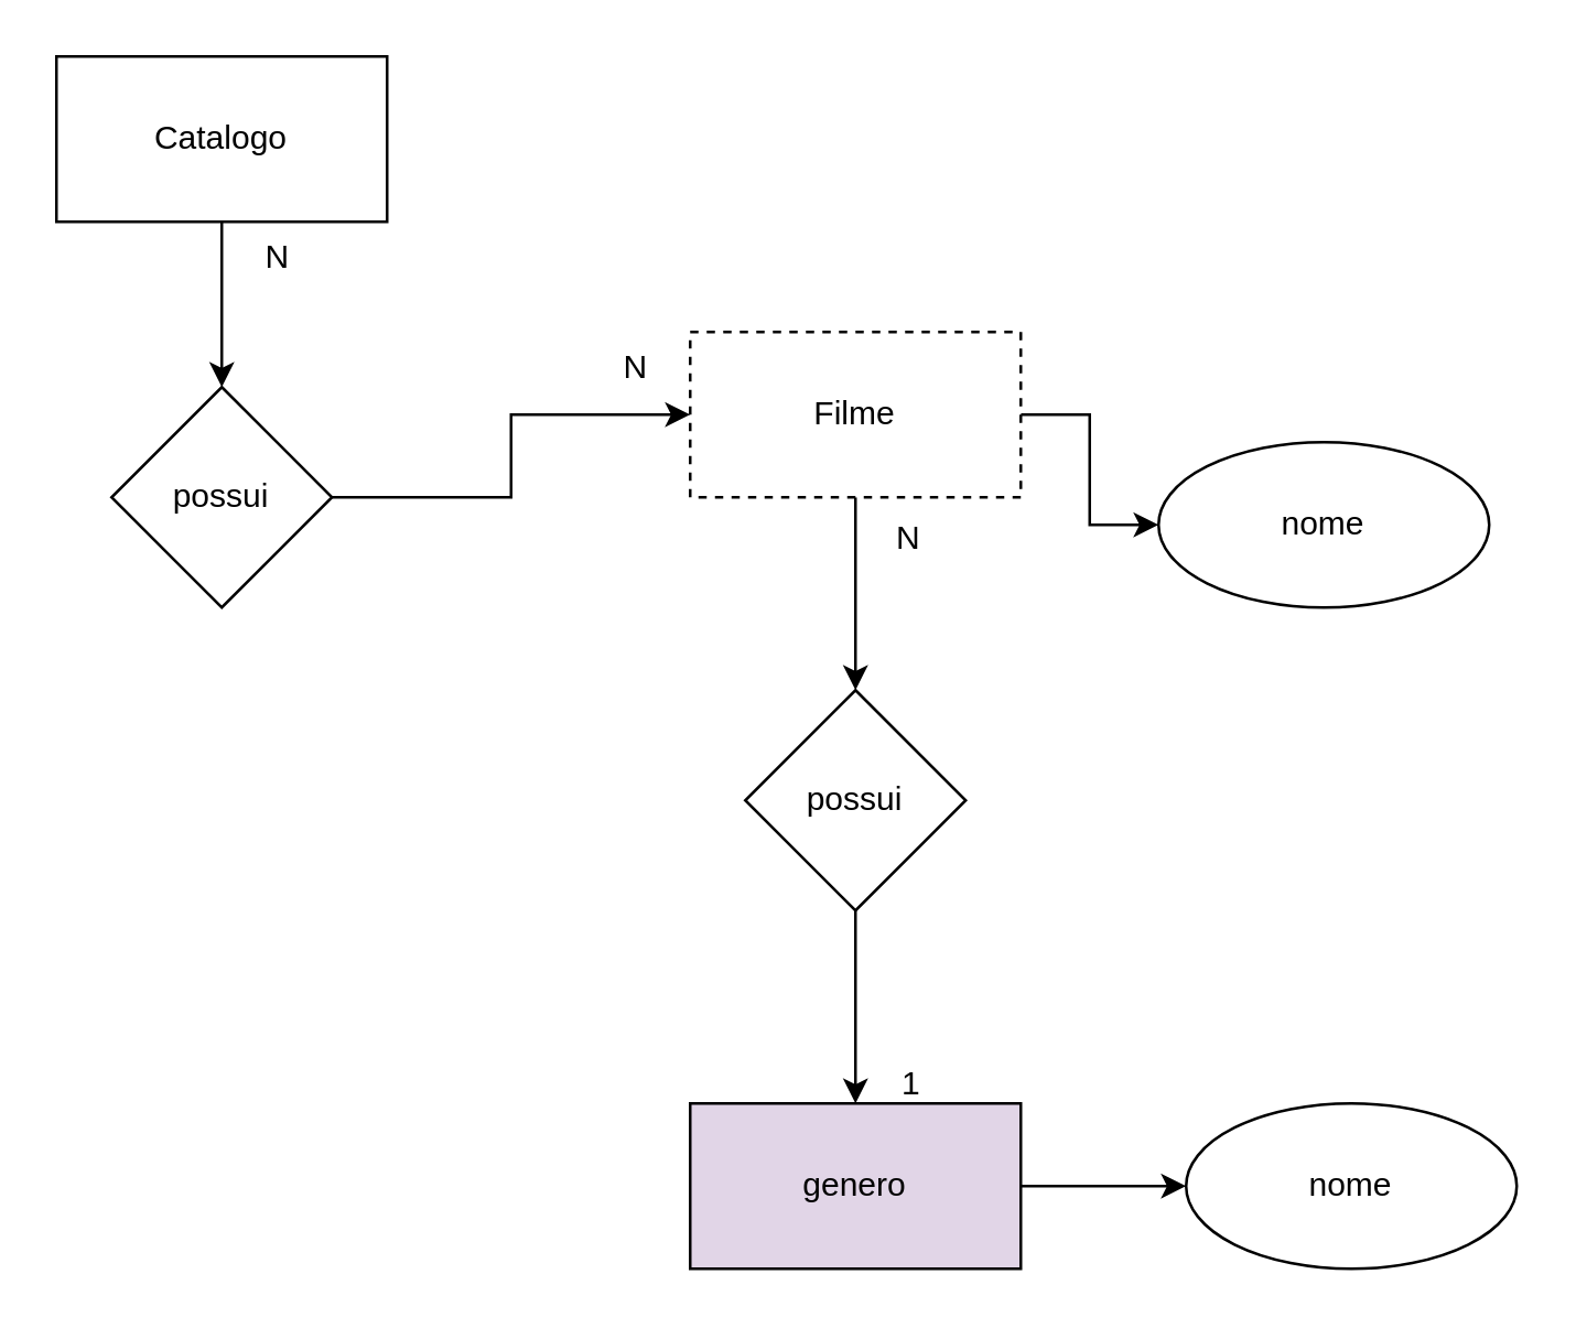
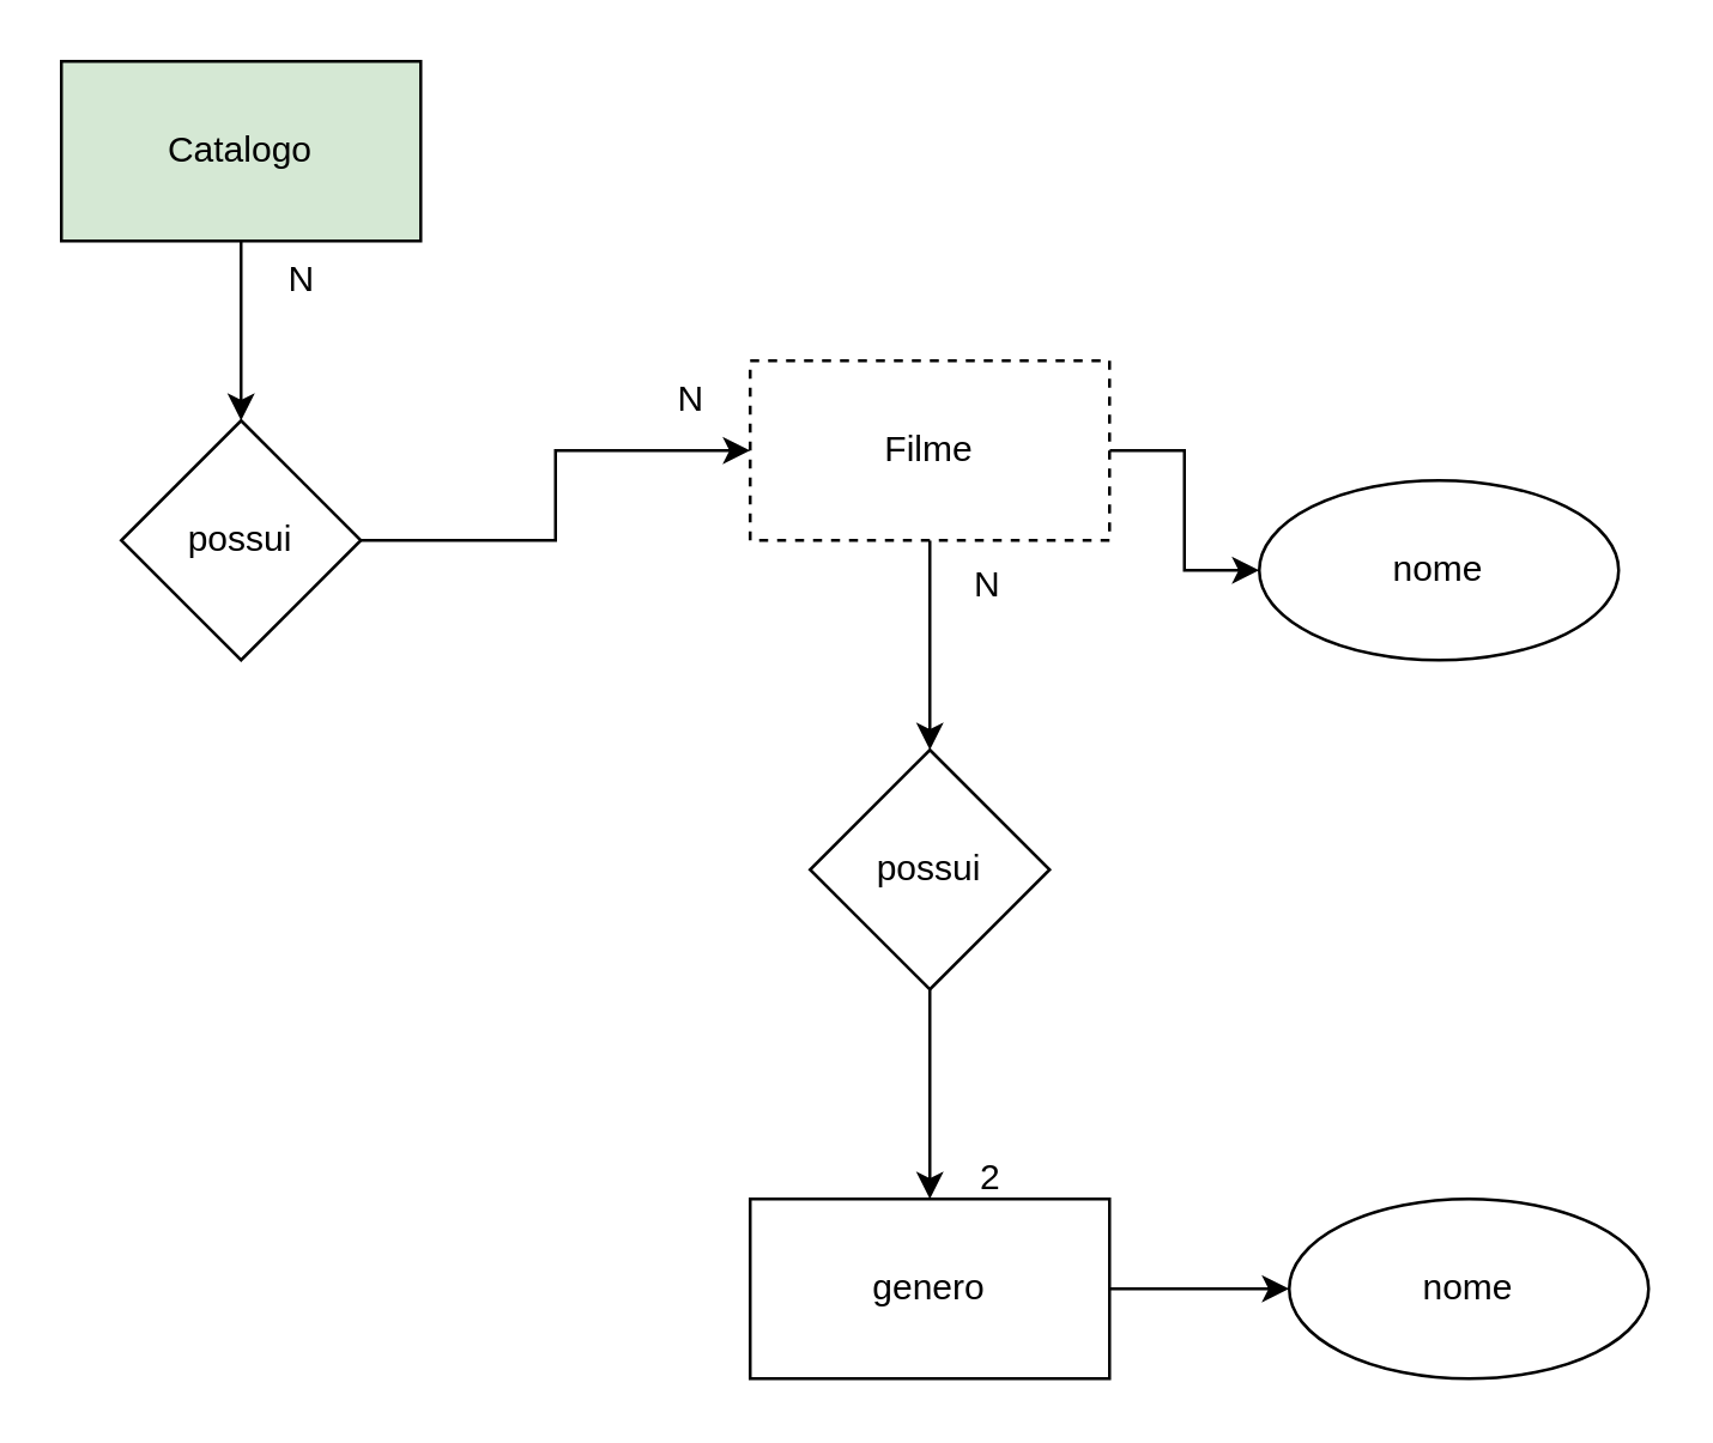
- <mxCell id="6" value="Catalogo" style="rounded=0;whiteSpace=wrap;html=1;" vertex="1" parent="1"><mxGeometry x="20" y="20" width="120" height="60" as="geometry" /></mxCell>
+ <mxCell id="6" value="Catalogo" style="rounded=0;whiteSpace=wrap;html=1;fillColor=#d5e8d4;" vertex="1" parent="1"><mxGeometry x="20" y="20" width="120" height="60" as="geometry" /></mxCell>
- <mxCell id="17" value="1" style="text;html=1;align=center;verticalAlign=middle;resizable=0;points=[];autosize=1;strokeColor=none;fillColor=none;" vertex="1" parent="1"><mxGeometry x="315" y="378" width="30" height="30" as="geometry" /></mxCell>
+ <mxCell id="17" value="2" style="text;html=1;align=center;verticalAlign=middle;resizable=0;points=[];autosize=1;strokeColor=none;fillColor=none;" vertex="1" parent="1"><mxGeometry x="315" y="378" width="30" height="30" as="geometry" /></mxCell>
- <mxCell id="13" value="genero" style="rounded=0;whiteSpace=wrap;html=1;fillColor=#e1d5e7;" vertex="1" parent="1"><mxGeometry x="250" y="400" width="120" height="60" as="geometry" /></mxCell>
+ <mxCell id="13" value="genero" style="rounded=0;whiteSpace=wrap;html=1;" vertex="1" parent="1"><mxGeometry x="250" y="400" width="120" height="60" as="geometry" /></mxCell>
